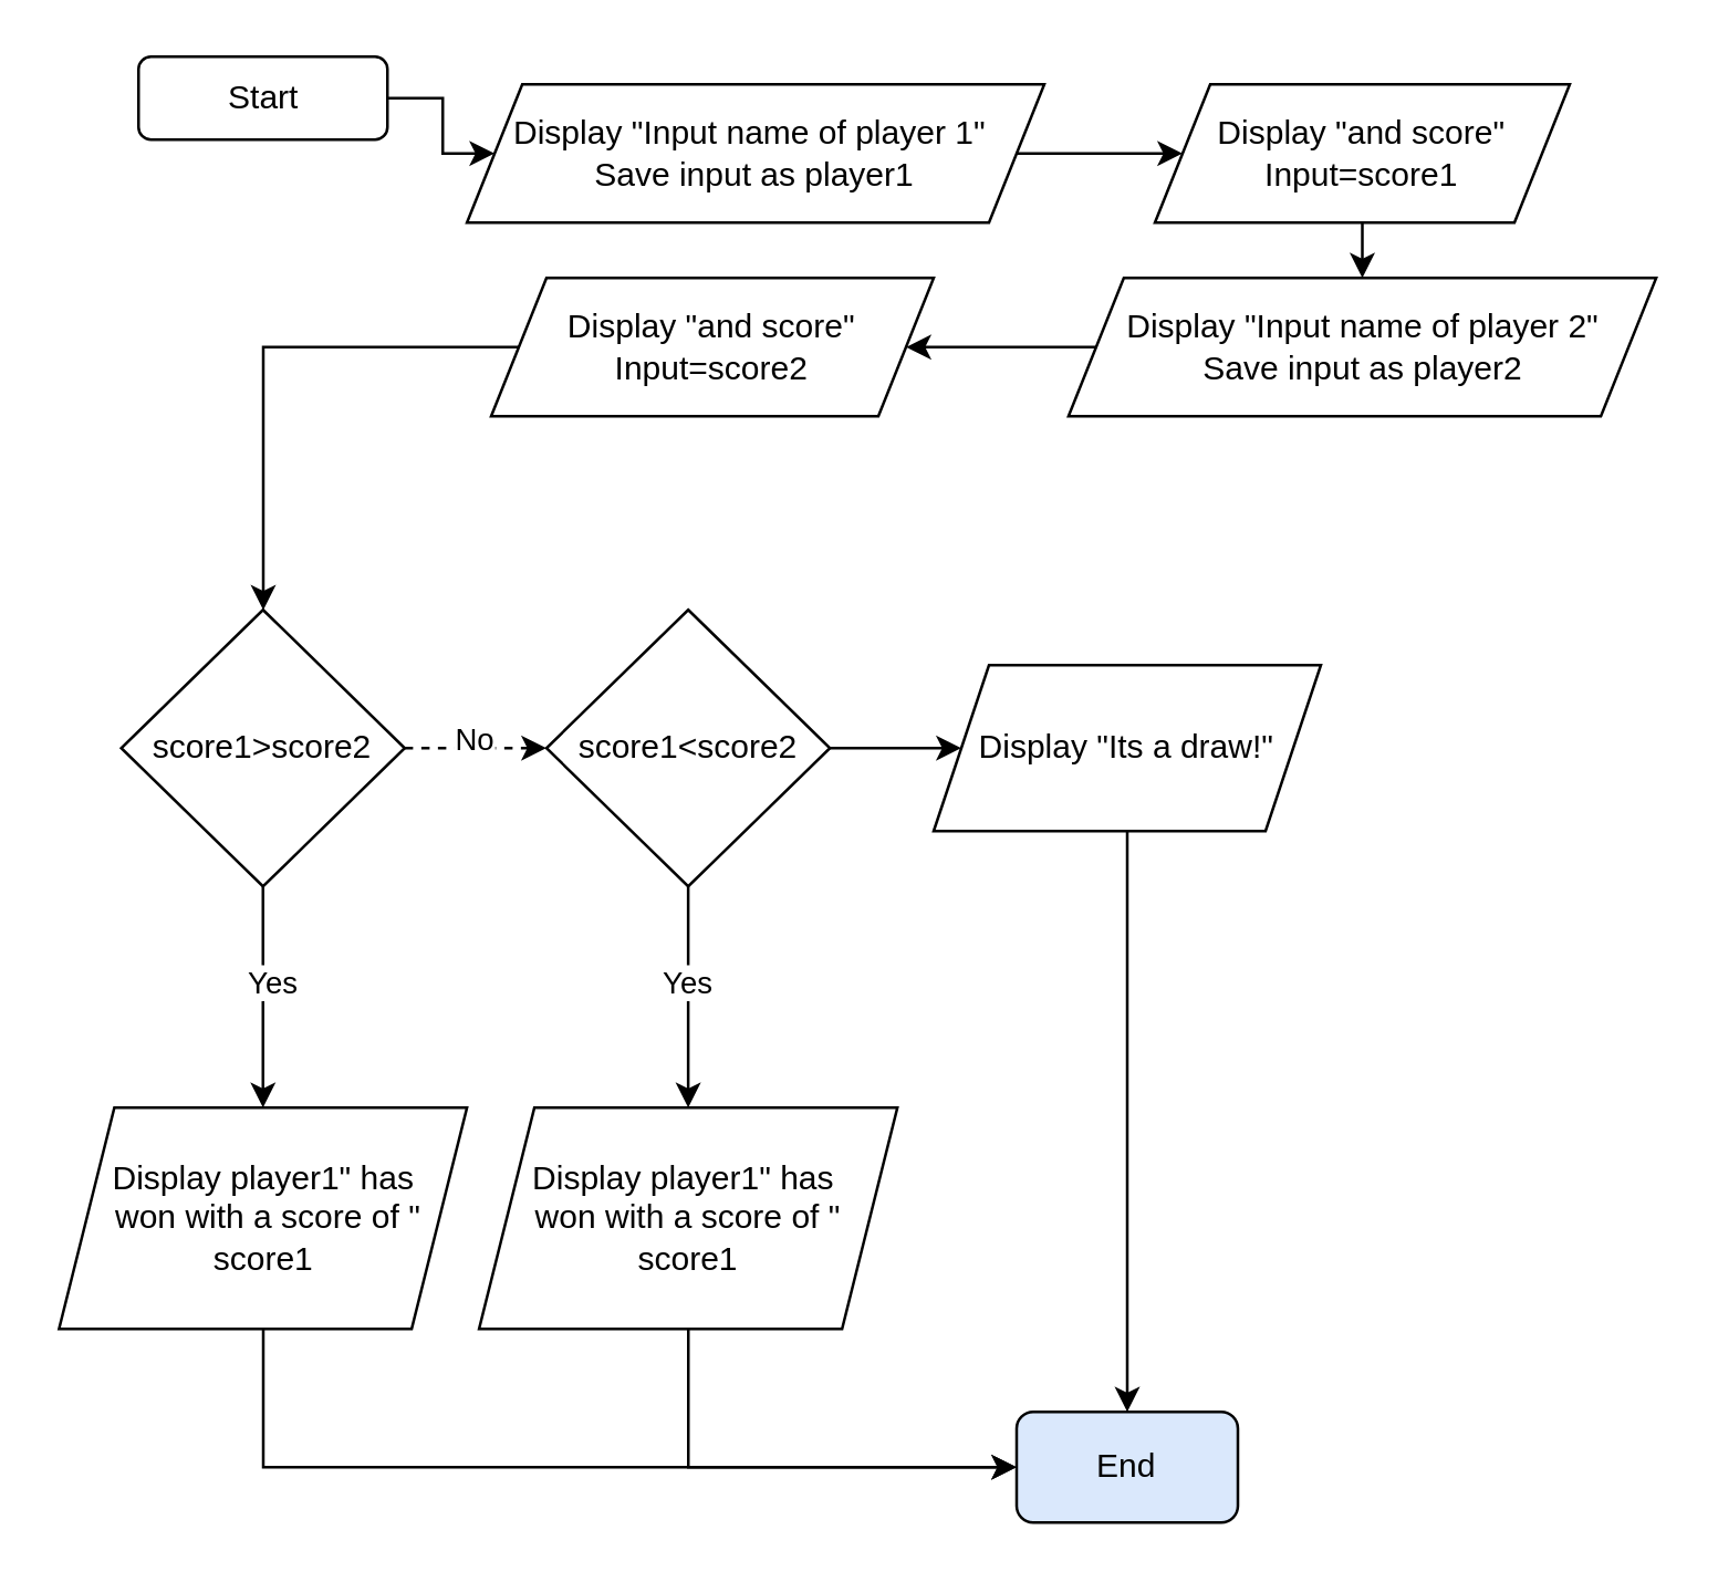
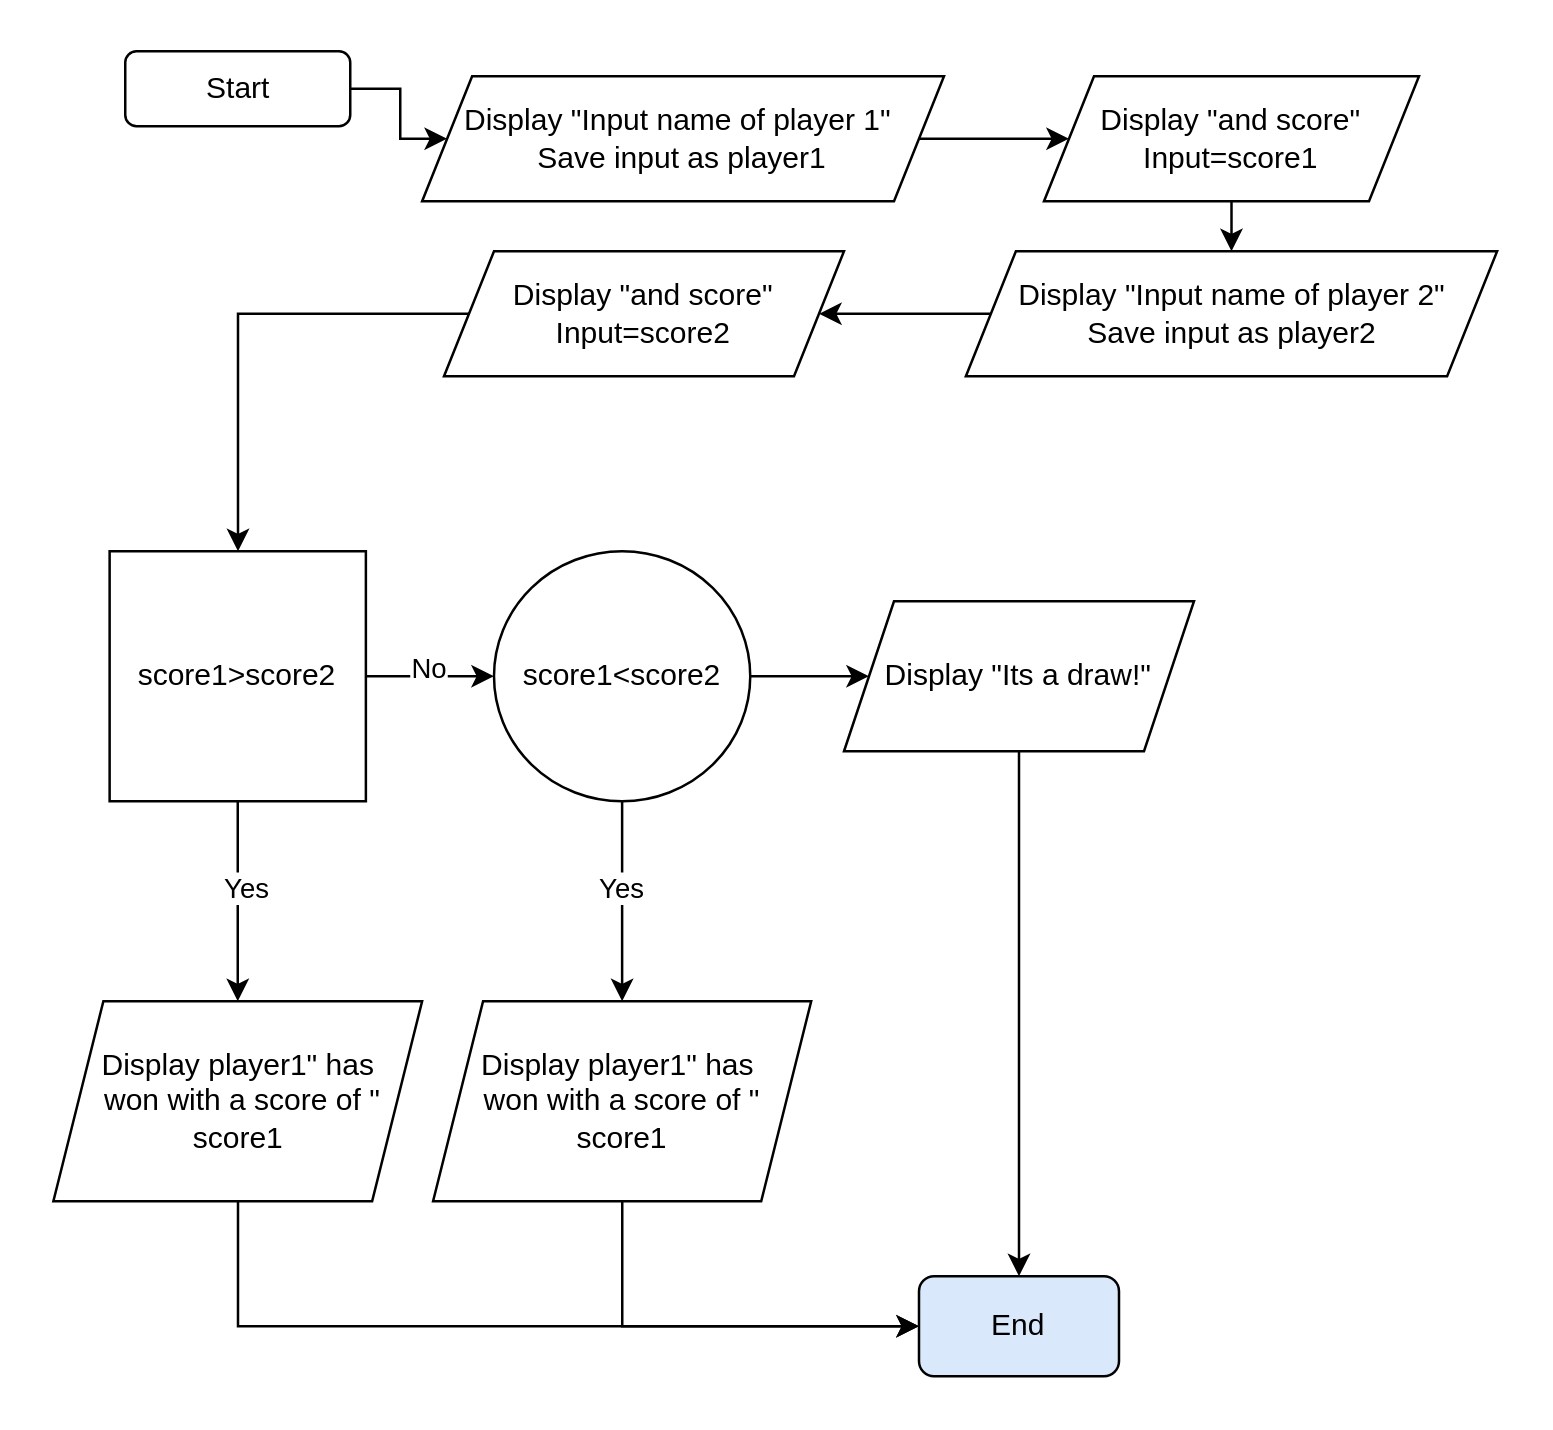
- <mxCell id="13" value="score1&amp;gt;score2" style="rhombus;whiteSpace=wrap;html=1;" parent="1" vertex="1"><mxGeometry x="43.25" y="220" width="102.5" height="100" as="geometry" /></mxCell>
+ <mxCell id="13" value="score1&amp;gt;score2" style="whiteSpace=wrap;html=1;rounded=0;" parent="1" vertex="1"><mxGeometry x="43.25" y="220" width="102.5" height="100" as="geometry" /></mxCell>
- <mxCell id="9" value="" style="edgeStyle=orthogonalEdgeStyle;rounded=0;orthogonalLoop=1;jettySize=auto;html=1;dashed=1;" parent="1" source="13" target="17" edge="1"><mxGeometry relative="1" as="geometry" /></mxCell>
+ <mxCell id="9" value="" style="edgeStyle=orthogonalEdgeStyle;rounded=0;orthogonalLoop=1;jettySize=auto;html=1;" parent="1" source="13" target="17" edge="1"><mxGeometry relative="1" as="geometry" /></mxCell>
- <mxCell id="17" value="score1&amp;lt;score2" style="rhombus;whiteSpace=wrap;html=1;" parent="1" vertex="1"><mxGeometry x="197" y="220" width="102.5" height="100" as="geometry" /></mxCell>
+ <mxCell id="17" value="score1&amp;lt;score2" style="ellipse;whiteSpace=wrap;html=1;" parent="1" vertex="1"><mxGeometry x="197" y="220" width="102.5" height="100" as="geometry" /></mxCell>
